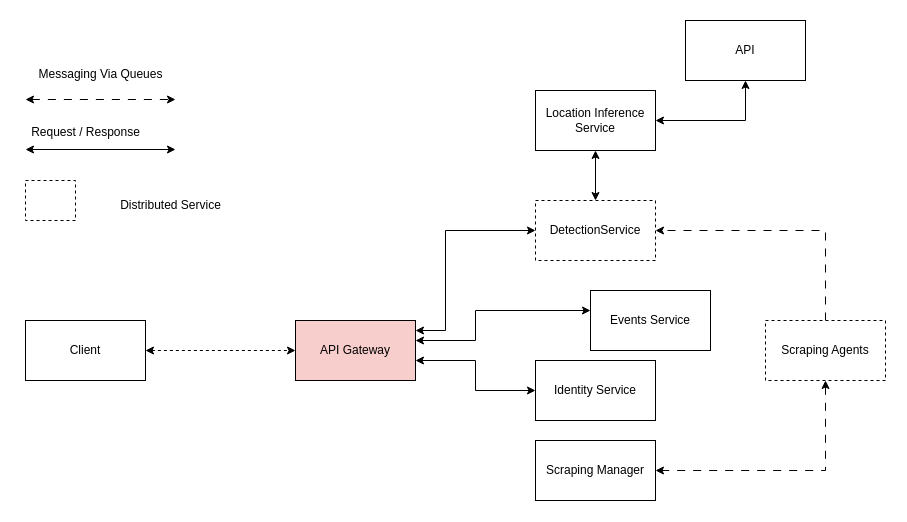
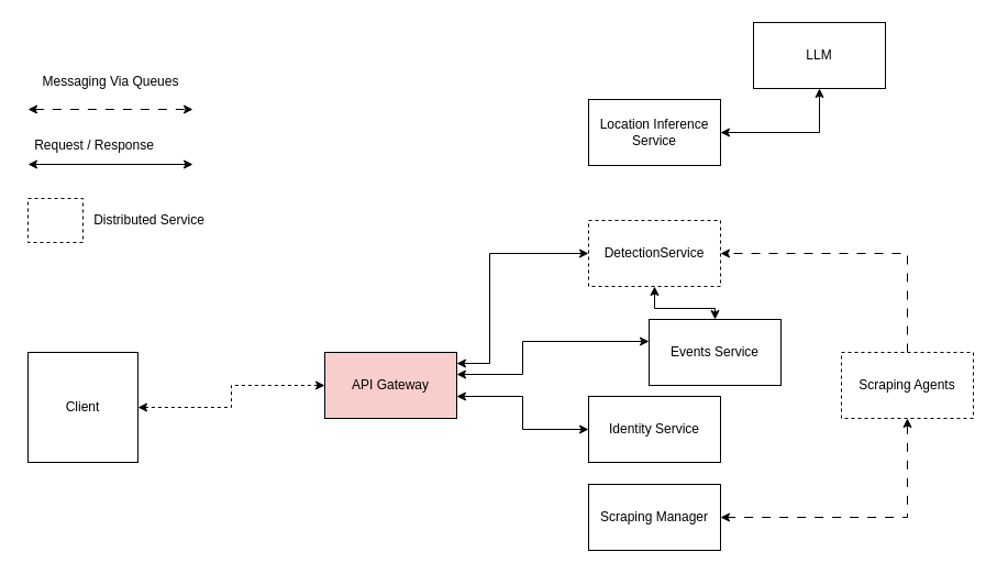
- <mxCell id="9" value="API" style="rounded=0;whiteSpace=wrap;html=1;" parent="1" vertex="1"><mxGeometry x="685" y="20" width="120" height="60" as="geometry" /></mxCell>
+ <mxCell id="9" value="LLM" style="rounded=0;whiteSpace=wrap;html=1;" parent="1" vertex="1"><mxGeometry x="685" y="20" width="120" height="60" as="geometry" /></mxCell>
- <mxCell id="5" style="edgeStyle=orthogonalEdgeStyle;rounded=0;orthogonalLoop=1;jettySize=auto;html=1;entryX=0.5;entryY=1;entryDx=0;entryDy=0;startArrow=classic;startFill=1;" parent="1" source="6" target="8" edge="1"><mxGeometry relative="1" as="geometry" /></mxCell>
+ <mxCell id="5" style="edgeStyle=orthogonalEdgeStyle;rounded=0;orthogonalLoop=1;jettySize=auto;html=1;startArrow=classic;startFill=1;" parent="1" source="6" target="12" edge="1"><mxGeometry relative="1" as="geometry" /></mxCell>
- <mxCell id="24" value="Distributed Service" style="text;html=1;align=center;verticalAlign=middle;resizable=0;points=[];autosize=1;strokeColor=none;fillColor=none;" parent="1" vertex="1"><mxGeometry x="110" y="190" width="120" height="30" as="geometry" /></mxCell>
+ <mxCell id="24" value="Distributed Service" style="text;html=1;align=center;verticalAlign=middle;resizable=0;points=[];autosize=1;strokeColor=none;fillColor=none;" parent="1" vertex="1"><mxGeometry x="75" y="185" width="120" height="30" as="geometry" /></mxCell>
- <mxCell id="18" value="Client" style="rounded=0;whiteSpace=wrap;html=1;" parent="1" vertex="1"><mxGeometry x="25" y="320" width="120" height="60" as="geometry" /></mxCell>
+ <mxCell id="18" value="Client" style="rounded=0;whiteSpace=wrap;html=1;" parent="1" vertex="1"><mxGeometry x="25" y="320" width="100" height="100" as="geometry" /></mxCell>
